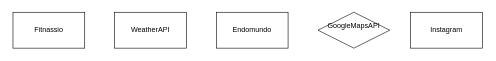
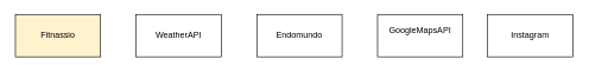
- <mxCell id="3" value="Fitnassio" style="rounded=0;whiteSpace=wrap;html=1;" vertex="1" parent="1"><mxGeometry x="20" y="20" width="120" height="60" as="geometry" /></mxCell>
+ <mxCell id="3" value="Fitnassio" style="rounded=0;whiteSpace=wrap;html=1;fillColor=#fff2cc;" vertex="1" parent="1"><mxGeometry x="20" y="20" width="120" height="60" as="geometry" /></mxCell>
- <mxCell id="2" value="GoogleMapsAPI&lt;br&gt;&lt;br&gt;" style="rhombus;whiteSpace=wrap;html=1;" vertex="1" parent="1"><mxGeometry x="530" y="20" width="120" height="60" as="geometry" /></mxCell>
+ <mxCell id="2" value="GoogleMapsAPI&lt;br&gt;&lt;br&gt;" style="rounded=0;whiteSpace=wrap;html=1;" vertex="1" parent="1"><mxGeometry x="530" y="20" width="120" height="60" as="geometry" /></mxCell>
